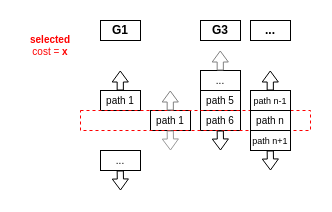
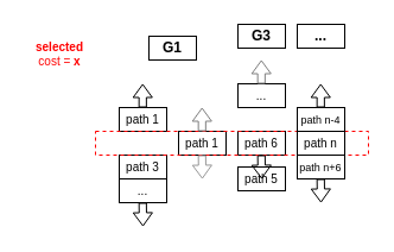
- <mxCell id="2" value="&lt;b&gt;G1&lt;/b&gt;" style="text;html=1;fillColor=none;align=center;verticalAlign=middle;whiteSpace=wrap;rounded=0;strokeColor=#000000;" vertex="1" parent="1"><mxGeometry x="100" y="20" width="40" height="20" as="geometry" /></mxCell>
+ <mxCell id="2" value="&lt;b&gt;G1&lt;/b&gt;" style="text;html=1;fillColor=none;align=center;verticalAlign=middle;whiteSpace=wrap;rounded=0;strokeColor=#000000;" vertex="1" parent="1"><mxGeometry x="125" y="30" width="40" height="20" as="geometry" /></mxCell>
- <mxCell id="8" value="path 5" style="text;html=1;fillColor=none;align=center;verticalAlign=middle;whiteSpace=wrap;rounded=0;strokeColor=#000000;fontSize=10;" vertex="1" parent="1"><mxGeometry x="200" y="90" width="40" height="20" as="geometry" /></mxCell>
+ <mxCell id="8" value="path 5" style="text;html=1;fillColor=none;align=center;verticalAlign=middle;whiteSpace=wrap;rounded=0;strokeColor=#000000;fontSize=10;" vertex="1" parent="1"><mxGeometry x="200" y="140" width="40" height="20" as="geometry" /></mxCell>
- <mxCell id="15" value="&lt;font style=&quot;font-size: 9px&quot;&gt;path n-1&lt;br&gt;&lt;/font&gt;" style="text;html=1;fillColor=none;align=center;verticalAlign=middle;whiteSpace=wrap;rounded=0;strokeColor=#000000;fontSize=10;" vertex="1" parent="1"><mxGeometry x="250" y="90" width="40" height="20" as="geometry" /></mxCell>
+ <mxCell id="15" value="&lt;font style=&quot;font-size: 9px&quot;&gt;path n-4&lt;br&gt;&lt;/font&gt;" style="text;html=1;fillColor=none;align=center;verticalAlign=middle;whiteSpace=wrap;rounded=0;strokeColor=#000000;fontSize=10;" vertex="1" parent="1"><mxGeometry x="250" y="90" width="40" height="20" as="geometry" /></mxCell>
+ <mxCell id="3" value="path 3" style="text;html=1;fillColor=none;align=center;verticalAlign=middle;whiteSpace=wrap;rounded=0;strokeColor=#000000;fontSize=10;" vertex="1" parent="1"><mxGeometry x="100" y="130" width="40" height="20" as="geometry" /></mxCell>
- <mxCell id="14" value="&lt;font style=&quot;font-size: 9px&quot;&gt;&lt;font style=&quot;font-size: 9px&quot;&gt;path n+1&lt;/font&gt;&lt;br&gt;&lt;/font&gt;" style="text;html=1;fillColor=none;align=center;verticalAlign=middle;whiteSpace=wrap;rounded=0;strokeColor=#000000;fontSize=10;" vertex="1" parent="1"><mxGeometry x="250" y="130" width="40" height="20" as="geometry" /></mxCell>
+ <mxCell id="14" value="&lt;font style=&quot;font-size: 9px&quot;&gt;&lt;font style=&quot;font-size: 9px&quot;&gt;path n+6&lt;/font&gt;&lt;br&gt;&lt;/font&gt;" style="text;html=1;fillColor=none;align=center;verticalAlign=middle;whiteSpace=wrap;rounded=0;strokeColor=#000000;fontSize=10;" vertex="1" parent="1"><mxGeometry x="250" y="130" width="40" height="20" as="geometry" /></mxCell>
